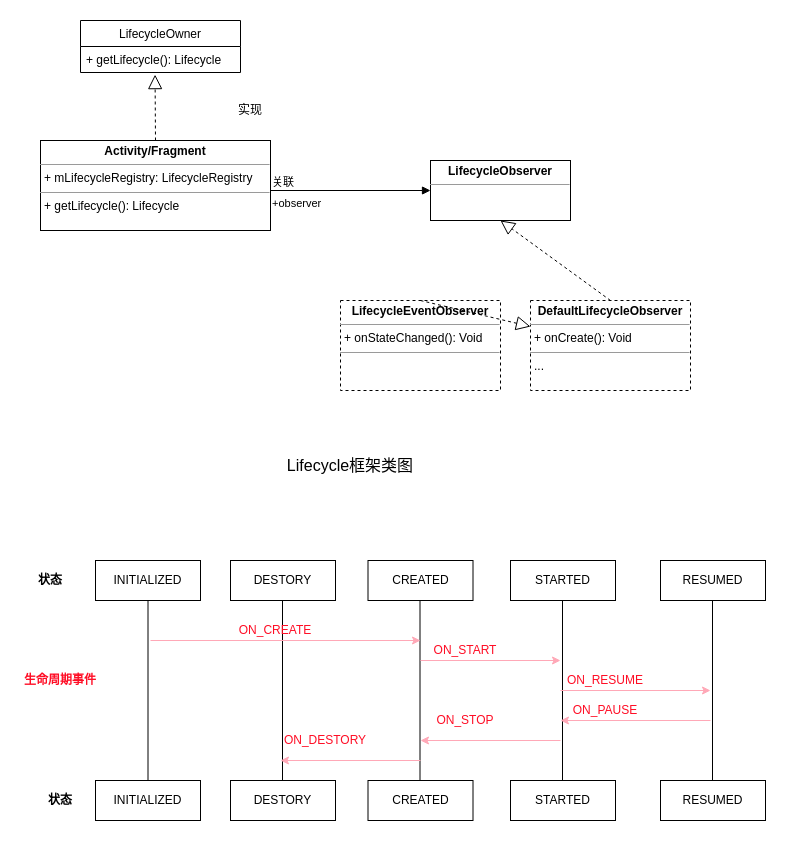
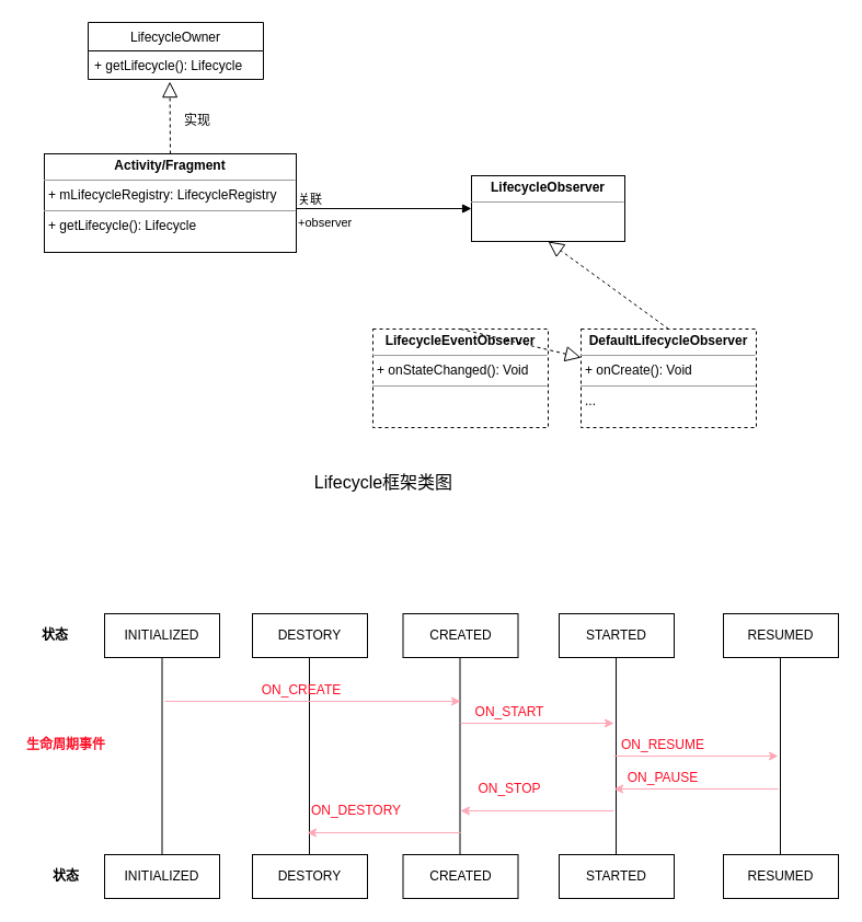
- <mxCell id="6" value="&lt;font style=&quot;font-size: 12px&quot;&gt;实现&lt;/font&gt;" style="text;html=1;strokeColor=none;fillColor=none;align=center;verticalAlign=middle;whiteSpace=wrap;rounded=0;" parent="1" vertex="1"><mxGeometry x="230" y="100" width="40" height="20" as="geometry" /></mxCell>
+ <mxCell id="6" value="&lt;font style=&quot;font-size: 12px&quot;&gt;实现&lt;/font&gt;" style="text;html=1;strokeColor=none;fillColor=none;align=center;verticalAlign=middle;whiteSpace=wrap;rounded=0;" parent="1" vertex="1"><mxGeometry x="160" y="100" width="40" height="20" as="geometry" /></mxCell>
- <mxCell id="14" value="&lt;font style=&quot;font-size: 16px&quot;&gt;Lifecycle框架类图&lt;/font&gt;" style="text;html=1;strokeColor=none;fillColor=none;align=center;verticalAlign=middle;whiteSpace=wrap;rounded=0;" parent="1" vertex="1"><mxGeometry x="270" y="455" width="160" height="20" as="geometry" /></mxCell>
+ <mxCell id="14" value="&lt;font style=&quot;font-size: 16px&quot;&gt;Lifecycle框架类图&lt;/font&gt;" style="text;html=1;strokeColor=none;fillColor=none;align=center;verticalAlign=middle;whiteSpace=wrap;rounded=0;" parent="1" vertex="1"><mxGeometry x="270" y="430" width="160" height="20" as="geometry" /></mxCell>
